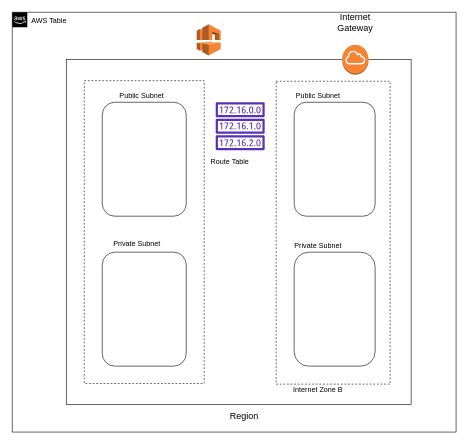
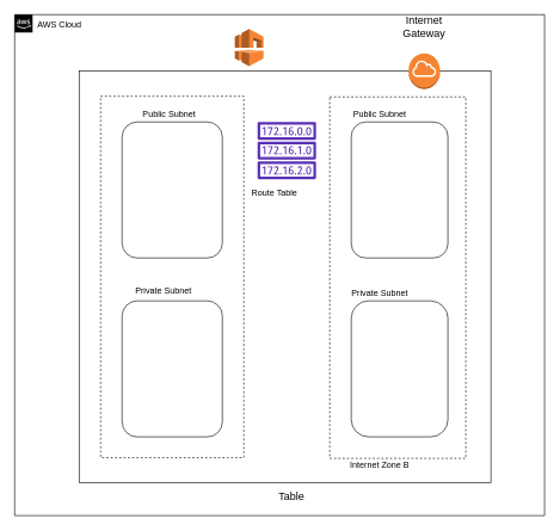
- <mxCell id="2" value="AWS Table" style="points=[[0,0],[0.25,0],[0.5,0],[0.75,0],[1,0],[1,0.25],[1,0.5],[1,0.75],[1,1],[0.75,1],[0.5,1],[0.25,1],[0,1],[0,0.75],[0,0.5],[0,0.25]];outlineConnect=0;html=1;whiteSpace=wrap;fontSize=12;fontStyle=0;shape=mxgraph.aws4.group;grIcon=mxgraph.aws4.group_aws_cloud_alt;verticalAlign=top;align=left;spacingLeft=30;dashed=0;labelBackgroundColor=#ffffff;" parent="1" vertex="1"><mxGeometry x="20" y="20" width="740" height="700" as="geometry" /></mxCell>
+ <mxCell id="2" value="AWS Cloud" style="points=[[0,0],[0.25,0],[0.5,0],[0.75,0],[1,0],[1,0.25],[1,0.5],[1,0.75],[1,1],[0.75,1],[0.5,1],[0.25,1],[0,1],[0,0.75],[0,0.5],[0,0.25]];outlineConnect=0;html=1;whiteSpace=wrap;fontSize=12;fontStyle=0;shape=mxgraph.aws4.group;grIcon=mxgraph.aws4.group_aws_cloud_alt;verticalAlign=top;align=left;spacingLeft=30;dashed=0;labelBackgroundColor=#ffffff;" parent="1" vertex="1"><mxGeometry x="20" y="20" width="740" height="700" as="geometry" /></mxCell>
- <mxCell id="18" value="Region" style="text;html=1;strokeColor=none;fillColor=none;align=center;verticalAlign=middle;whiteSpace=wrap;rounded=0;shadow=0;glass=0;comic=0;fontSize=15;" vertex="1" parent="1"><mxGeometry x="364" y="674" width="86" height="36" as="geometry" /></mxCell>
+ <mxCell id="18" value="Table" style="text;html=1;strokeColor=none;fillColor=none;align=center;verticalAlign=middle;whiteSpace=wrap;rounded=0;shadow=0;glass=0;comic=0;fontSize=15;" vertex="1" parent="1"><mxGeometry x="364" y="674" width="86" height="36" as="geometry" /></mxCell>
